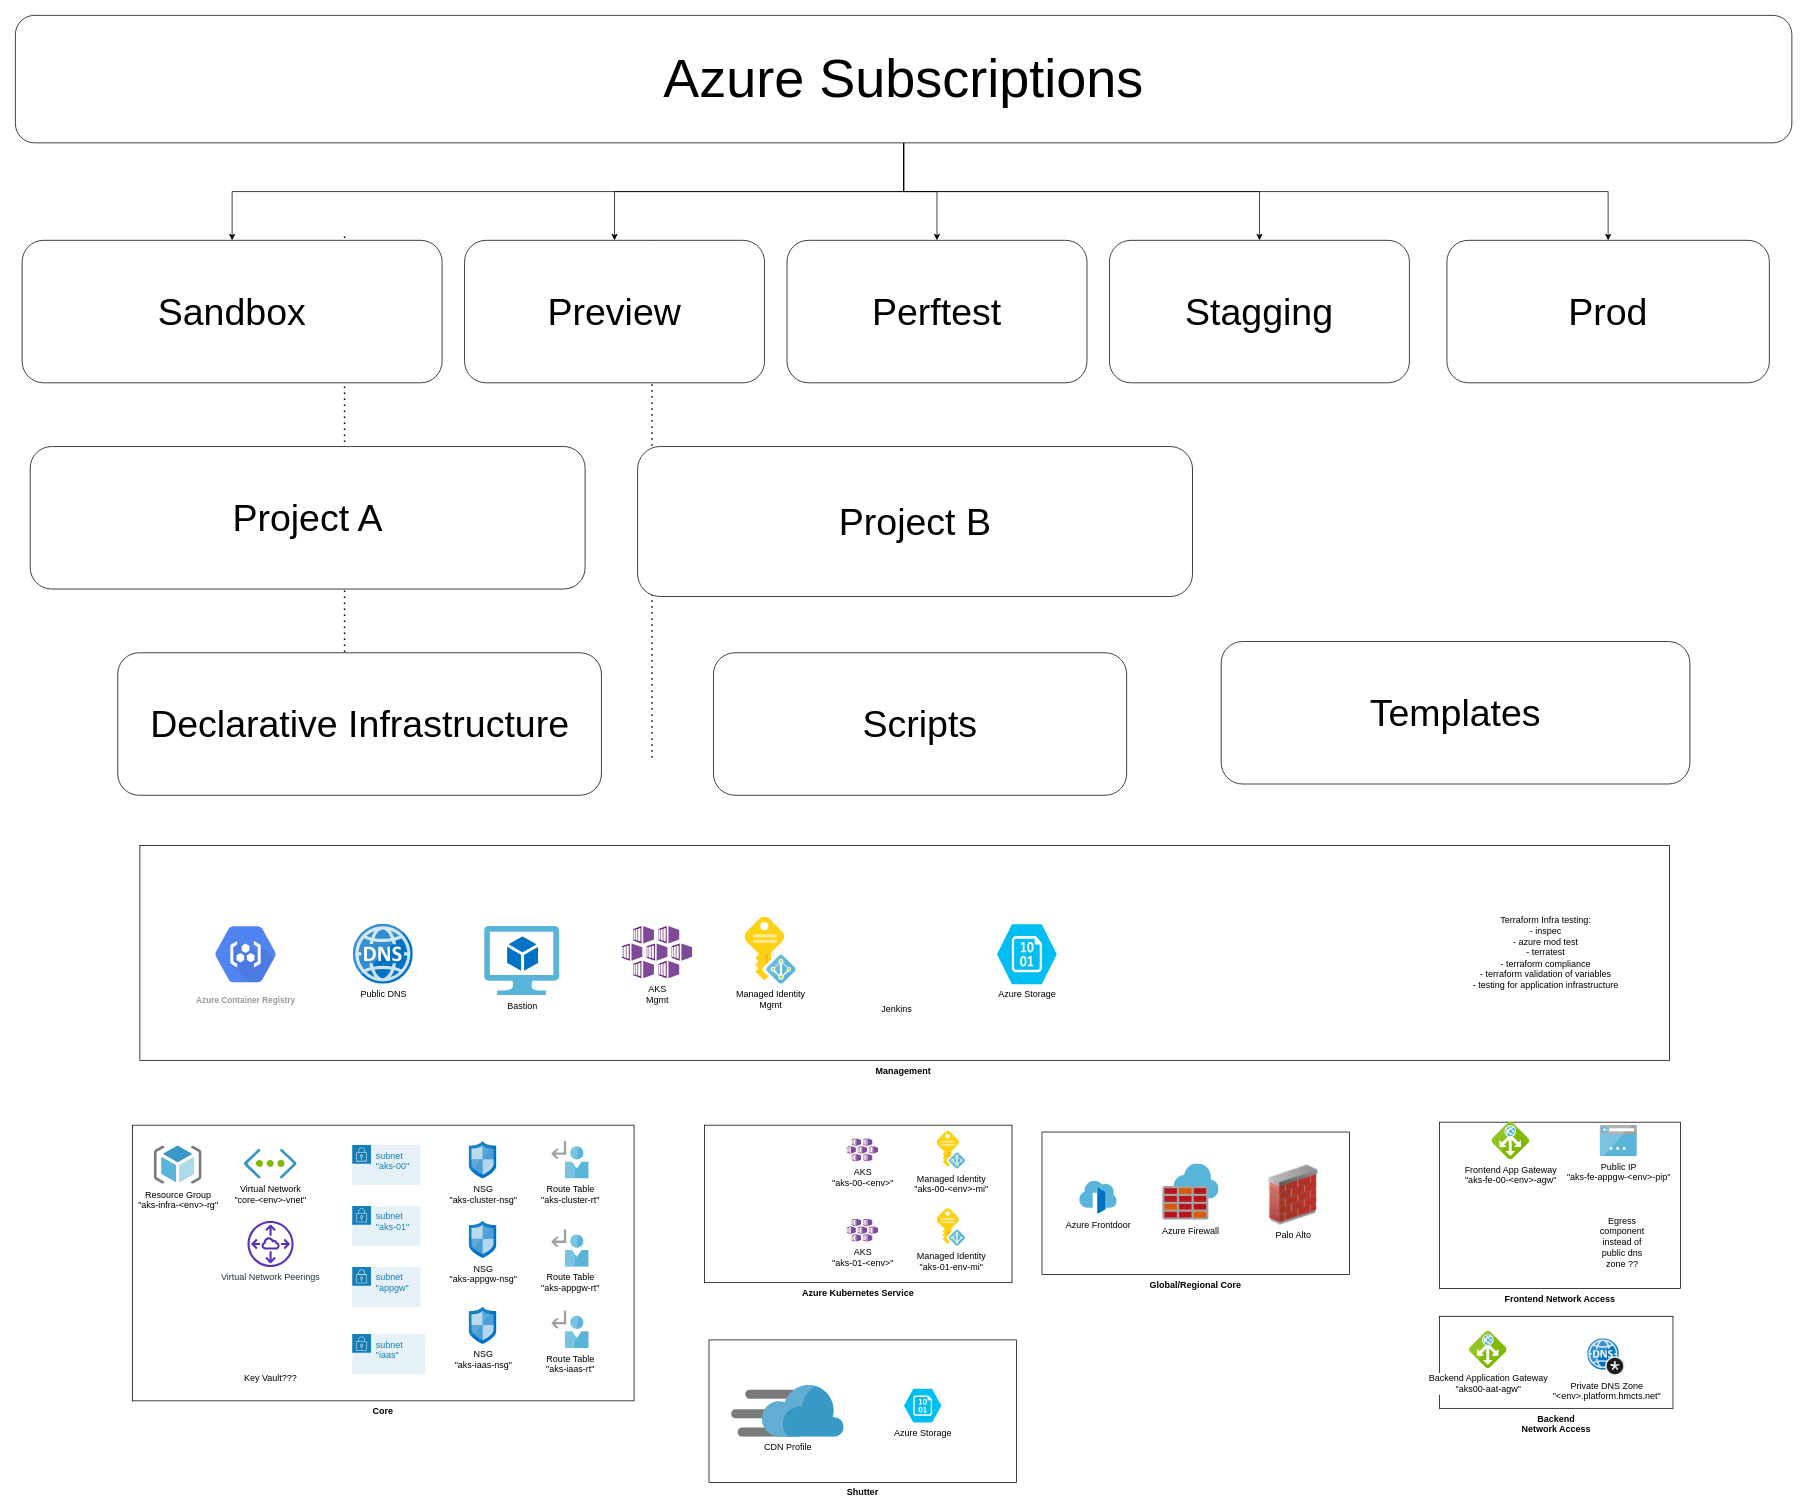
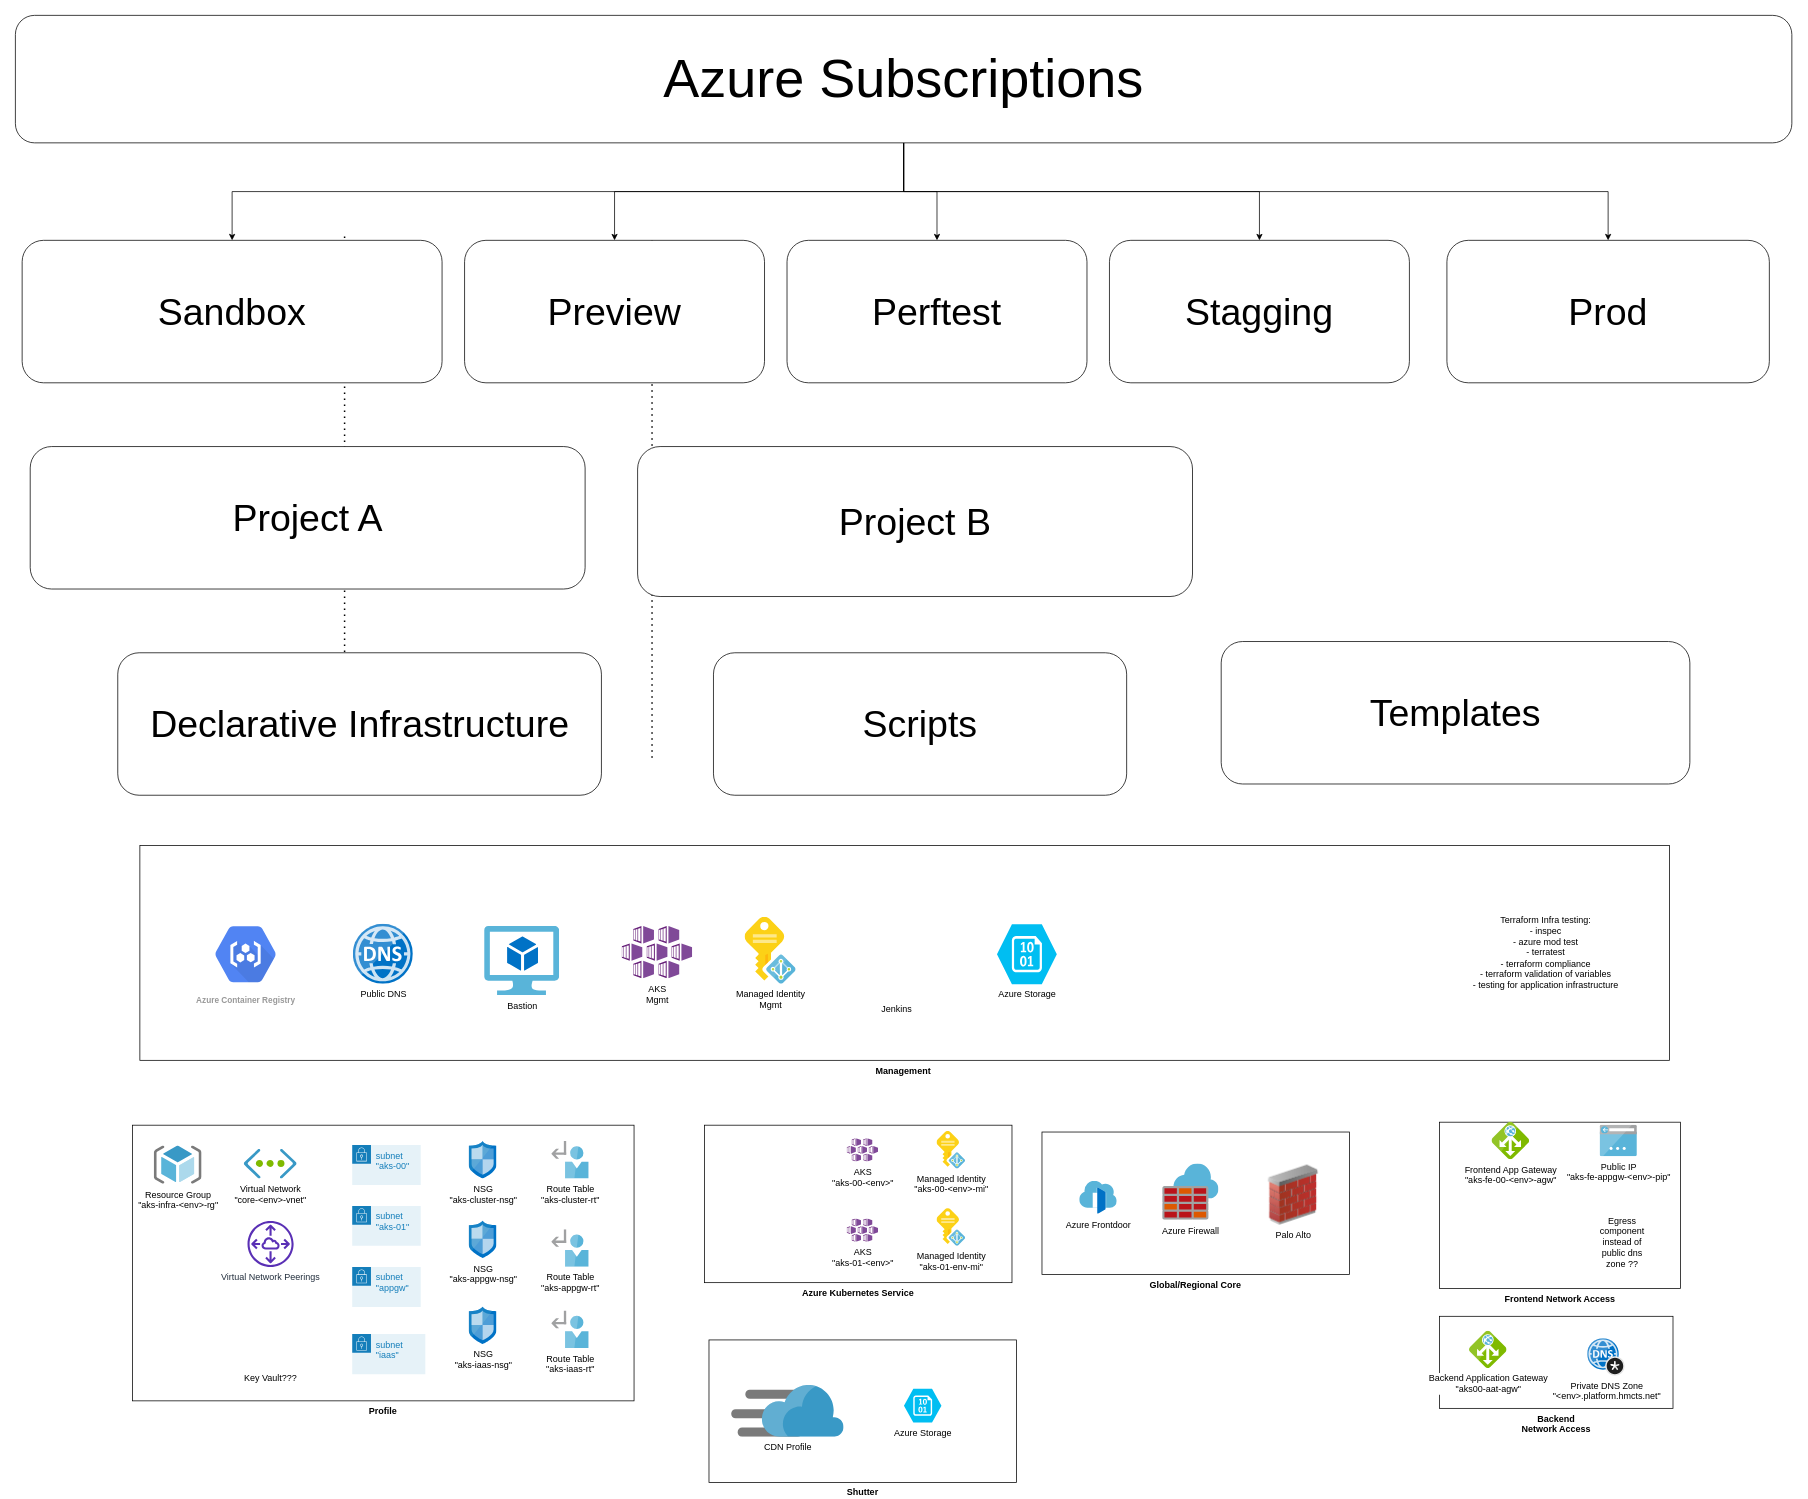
- <mxCell id="4" value="Core" style="rounded=0;whiteSpace=wrap;html=1;direction=east;labelPosition=center;verticalLabelPosition=bottom;align=center;verticalAlign=top;fontStyle=1" parent="1" vertex="1"><mxGeometry x="176" y="1500" width="669" height="367.62" as="geometry" /></mxCell>
+ <mxCell id="4" value="Profile" style="rounded=0;whiteSpace=wrap;html=1;direction=east;labelPosition=center;verticalLabelPosition=bottom;align=center;verticalAlign=top;fontStyle=1" parent="1" vertex="1"><mxGeometry x="176" y="1500" width="669" height="367.62" as="geometry" /></mxCell>
